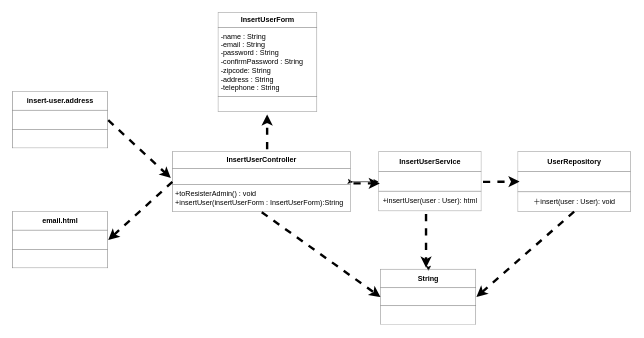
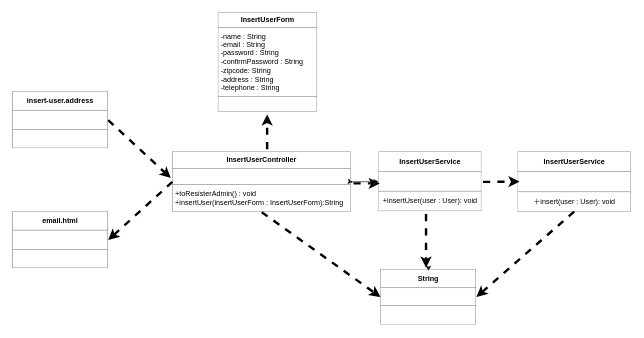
- <mxCell id="2" value="&lt;table border=&quot;1&quot; width=&quot;100%&quot; cellpadding=&quot;4&quot; style=&quot;width: 100% ; height: 100% ; border-collapse: collapse&quot;&gt;&lt;tbody&gt;&lt;tr&gt;&lt;th align=&quot;center&quot;&gt;InsertUserService&lt;/th&gt;&lt;/tr&gt;&lt;tr&gt;&lt;td align=&quot;center&quot;&gt;&lt;br&gt;&lt;/td&gt;&lt;/tr&gt;&lt;tr&gt;&lt;td align=&quot;center&quot;&gt;+insertUser(user : User): html&lt;br&gt;&lt;/td&gt;&lt;/tr&gt;&lt;/tbody&gt;&lt;/table&gt;" style="text;html=1;strokeColor=none;fillColor=none;overflow=fill;fontColor=#000000;" parent="1" vertex="1"><mxGeometry x="631" y="252" width="172" height="100" as="geometry" /></mxCell>
+ <mxCell id="2" value="&lt;table border=&quot;1&quot; width=&quot;100%&quot; cellpadding=&quot;4&quot; style=&quot;width: 100% ; height: 100% ; border-collapse: collapse&quot;&gt;&lt;tbody&gt;&lt;tr&gt;&lt;th align=&quot;center&quot;&gt;InsertUserService&lt;/th&gt;&lt;/tr&gt;&lt;tr&gt;&lt;td align=&quot;center&quot;&gt;&lt;br&gt;&lt;/td&gt;&lt;/tr&gt;&lt;tr&gt;&lt;td align=&quot;center&quot;&gt;+insertUser(user : User): void&lt;br&gt;&lt;/td&gt;&lt;/tr&gt;&lt;/tbody&gt;&lt;/table&gt;" style="text;html=1;strokeColor=none;fillColor=none;overflow=fill;fontColor=#000000;" parent="1" vertex="1"><mxGeometry x="631" y="252" width="172" height="100" as="geometry" /></mxCell>
- <mxCell id="5" value="&lt;table border=&quot;1&quot; width=&quot;100%&quot; cellpadding=&quot;4&quot; style=&quot;width: 100% ; height: 100% ; border-collapse: collapse&quot;&gt;&lt;tbody&gt;&lt;tr&gt;&lt;th align=&quot;center&quot;&gt;UserRepository&lt;/th&gt;&lt;/tr&gt;&lt;tr&gt;&lt;td align=&quot;center&quot;&gt;&lt;br&gt;&lt;/td&gt;&lt;/tr&gt;&lt;tr&gt;&lt;td align=&quot;center&quot;&gt;＋insert(user : User): void&lt;/td&gt;&lt;/tr&gt;&lt;/tbody&gt;&lt;/table&gt;" style="text;html=1;strokeColor=none;fillColor=none;overflow=fill;fontColor=#000000;" parent="1" vertex="1"><mxGeometry x="863" y="252" width="189" height="101" as="geometry" /></mxCell>
+ <mxCell id="5" value="&lt;table border=&quot;1&quot; width=&quot;100%&quot; cellpadding=&quot;4&quot; style=&quot;width: 100% ; height: 100% ; border-collapse: collapse&quot;&gt;&lt;tbody&gt;&lt;tr&gt;&lt;th align=&quot;center&quot;&gt;InsertUserService&lt;/th&gt;&lt;/tr&gt;&lt;tr&gt;&lt;td align=&quot;center&quot;&gt;&lt;br&gt;&lt;/td&gt;&lt;/tr&gt;&lt;tr&gt;&lt;td align=&quot;center&quot;&gt;＋insert(user : User): void&lt;/td&gt;&lt;/tr&gt;&lt;/tbody&gt;&lt;/table&gt;" style="text;html=1;strokeColor=none;fillColor=none;overflow=fill;fontColor=#000000;" parent="1" vertex="1"><mxGeometry x="863" y="252" width="189" height="101" as="geometry" /></mxCell>
